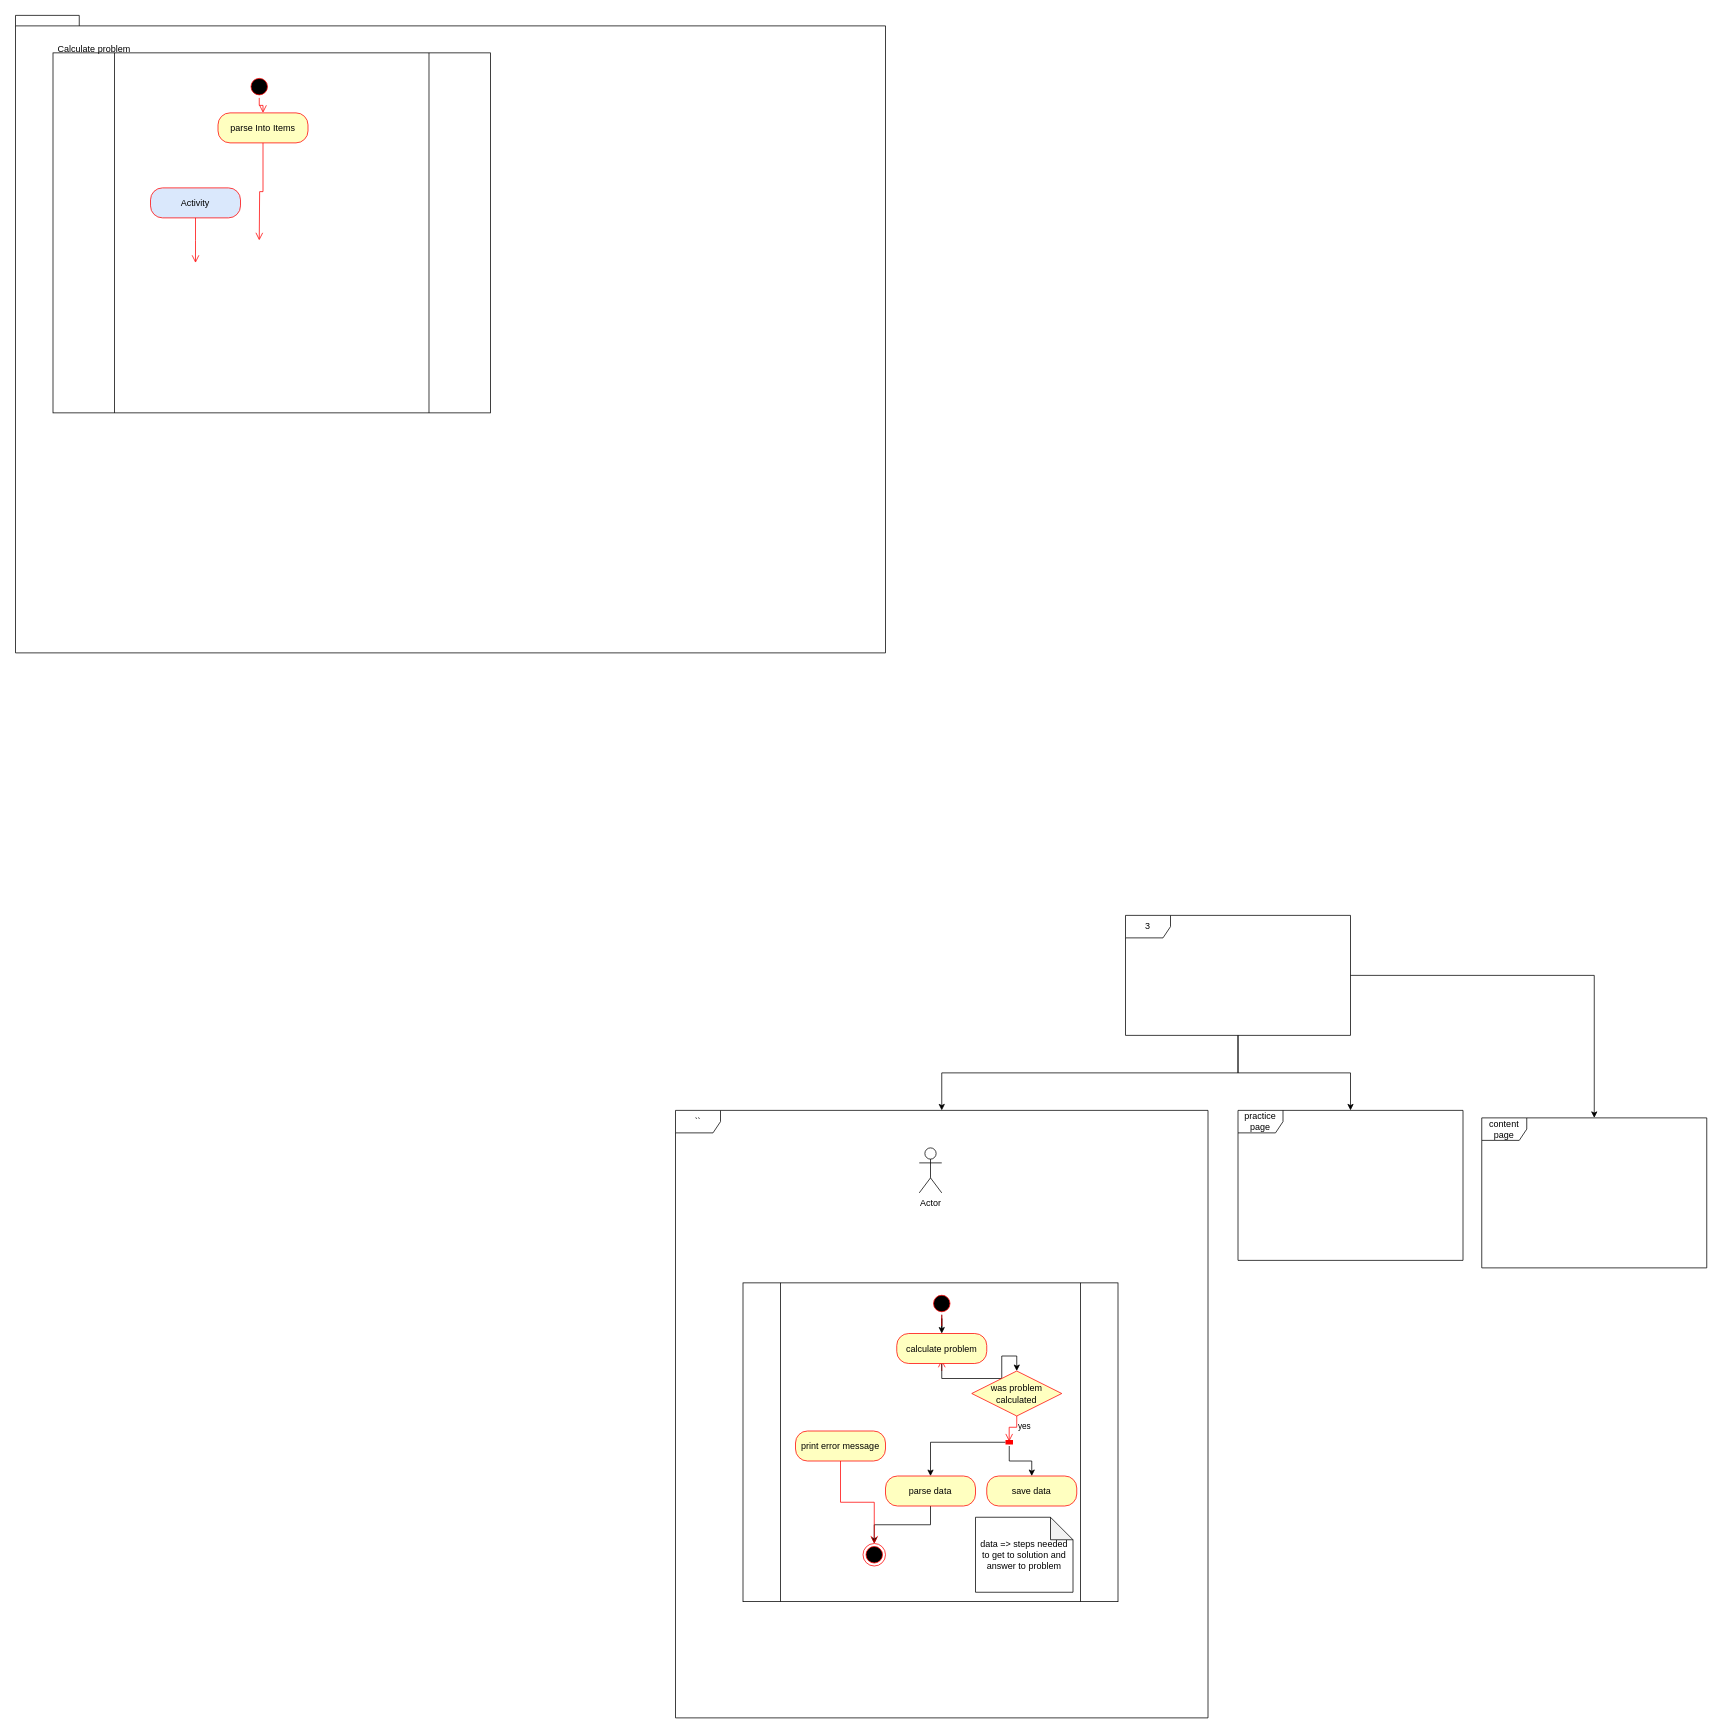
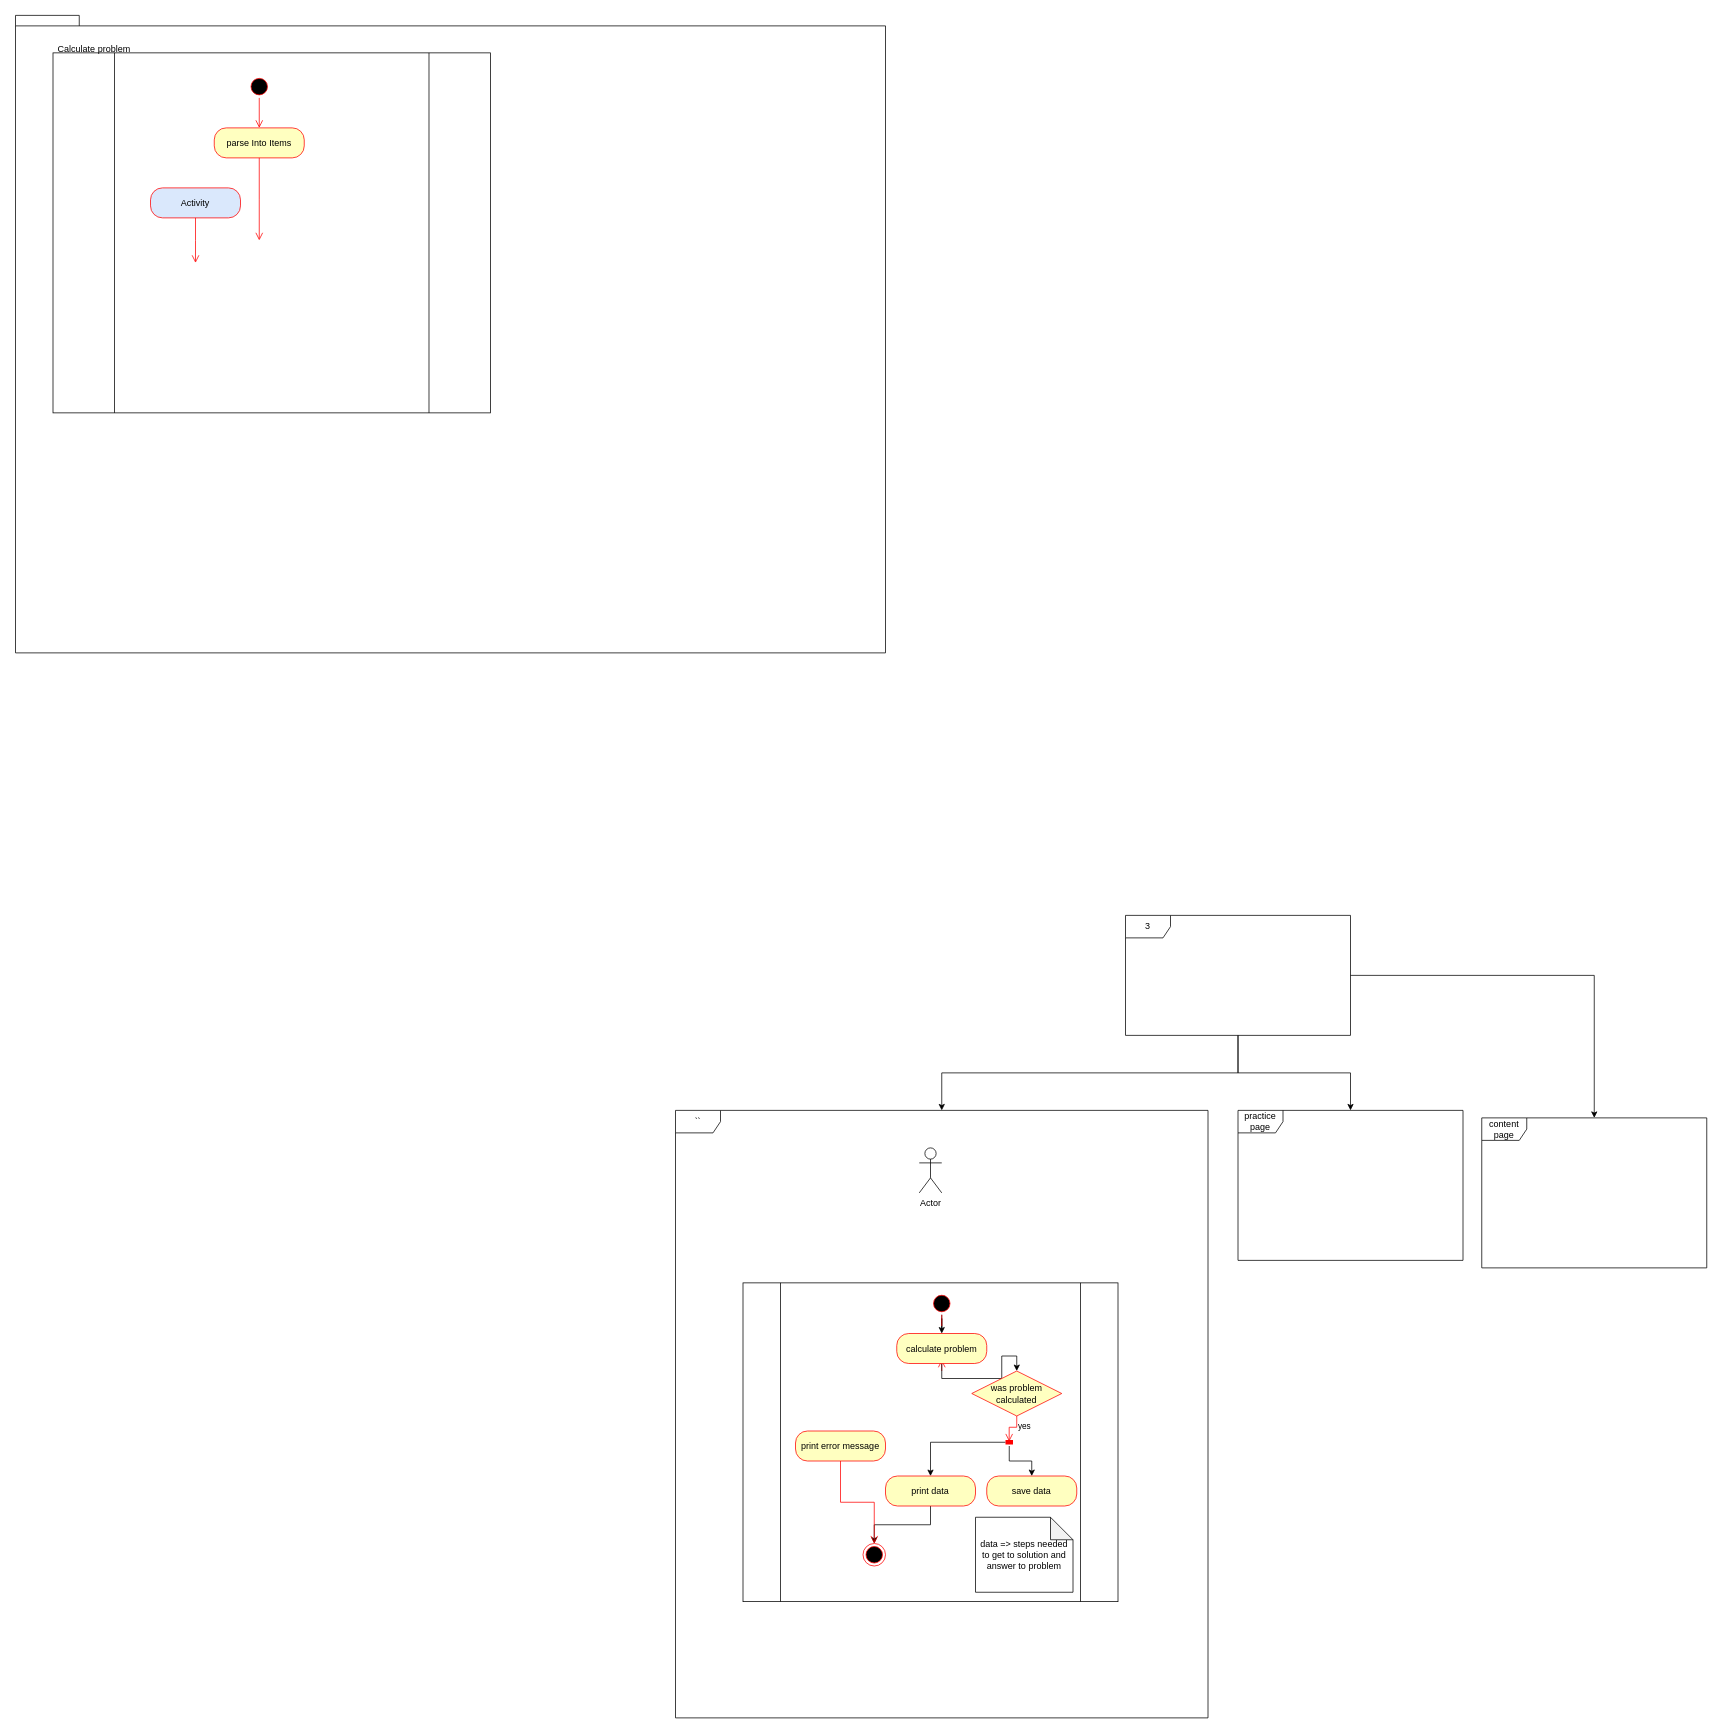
- <mxCell id="36" value="parse Into Items" style="rounded=1;whiteSpace=wrap;html=1;arcSize=40;fontColor=#000000;fillColor=#ffffc0;strokeColor=#ff0000;" vertex="1" parent="1"><mxGeometry x="290" y="150" width="120" height="40" as="geometry" /></mxCell>
+ <mxCell id="36" value="parse Into Items" style="rounded=1;whiteSpace=wrap;html=1;arcSize=40;fontColor=#000000;fillColor=#ffffc0;strokeColor=#ff0000;" vertex="1" parent="1"><mxGeometry x="285" y="170" width="120" height="40" as="geometry" /></mxCell>
- <mxCell id="19" value="parse data" style="rounded=1;whiteSpace=wrap;html=1;arcSize=40;fontColor=#000000;fillColor=#ffffc0;strokeColor=#ff0000;" vertex="1" parent="1"><mxGeometry x="1180" y="1967.5" width="120" height="40" as="geometry" /></mxCell>
+ <mxCell id="19" value="print data" style="rounded=1;whiteSpace=wrap;html=1;arcSize=40;fontColor=#000000;fillColor=#ffffc0;strokeColor=#ff0000;" vertex="1" parent="1"><mxGeometry x="1180" y="1967.5" width="120" height="40" as="geometry" /></mxCell>
